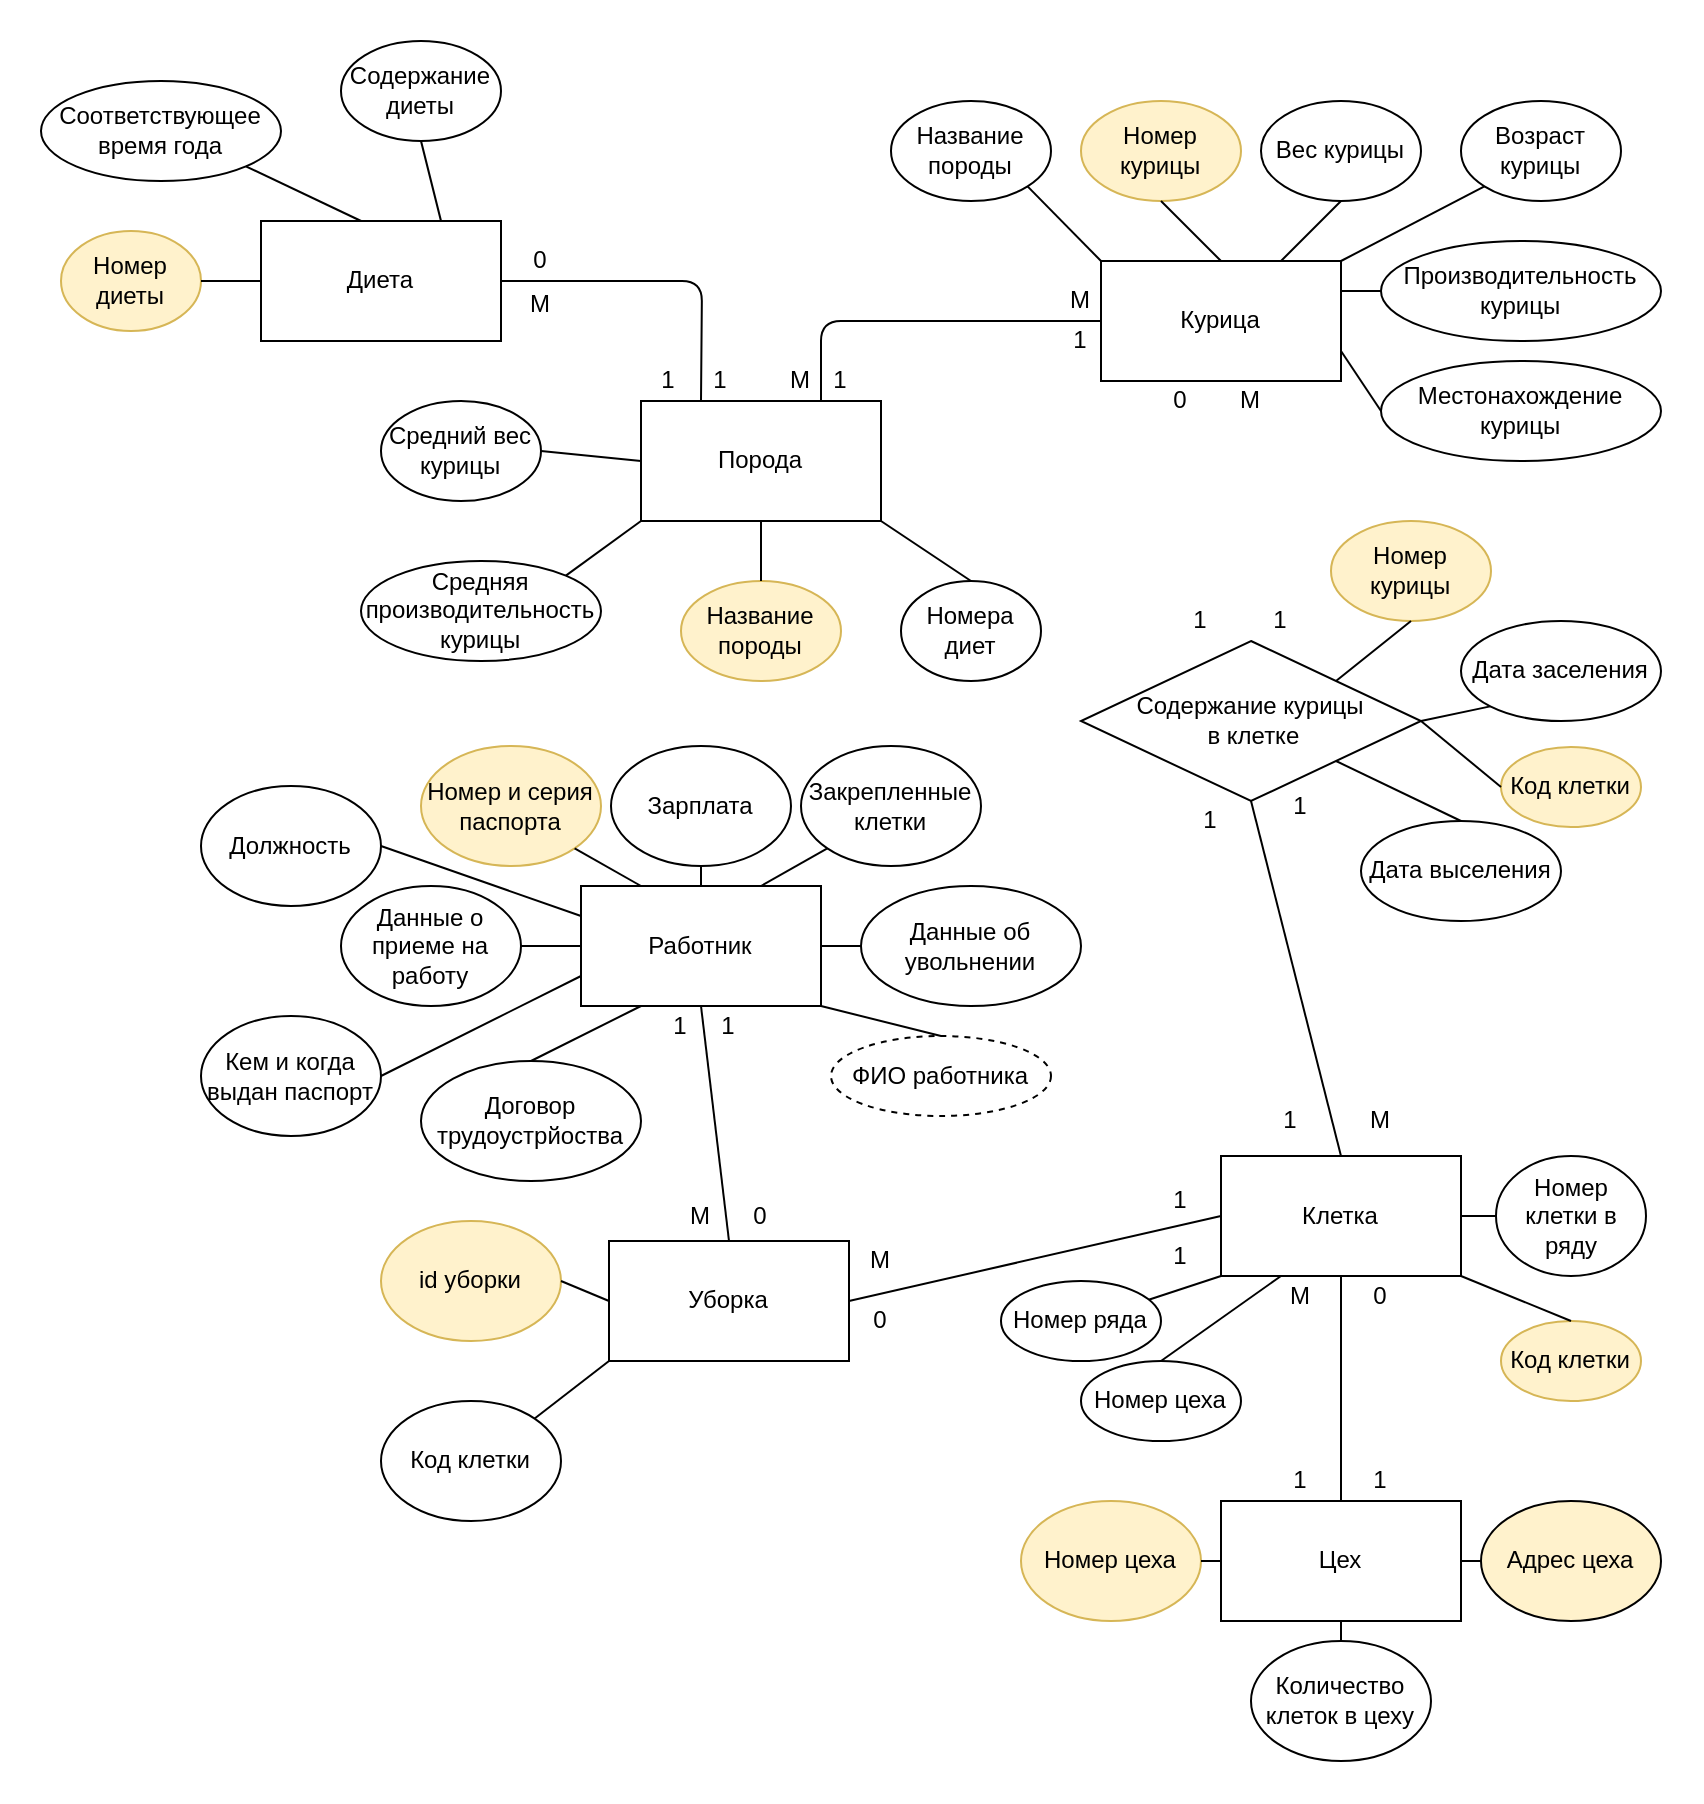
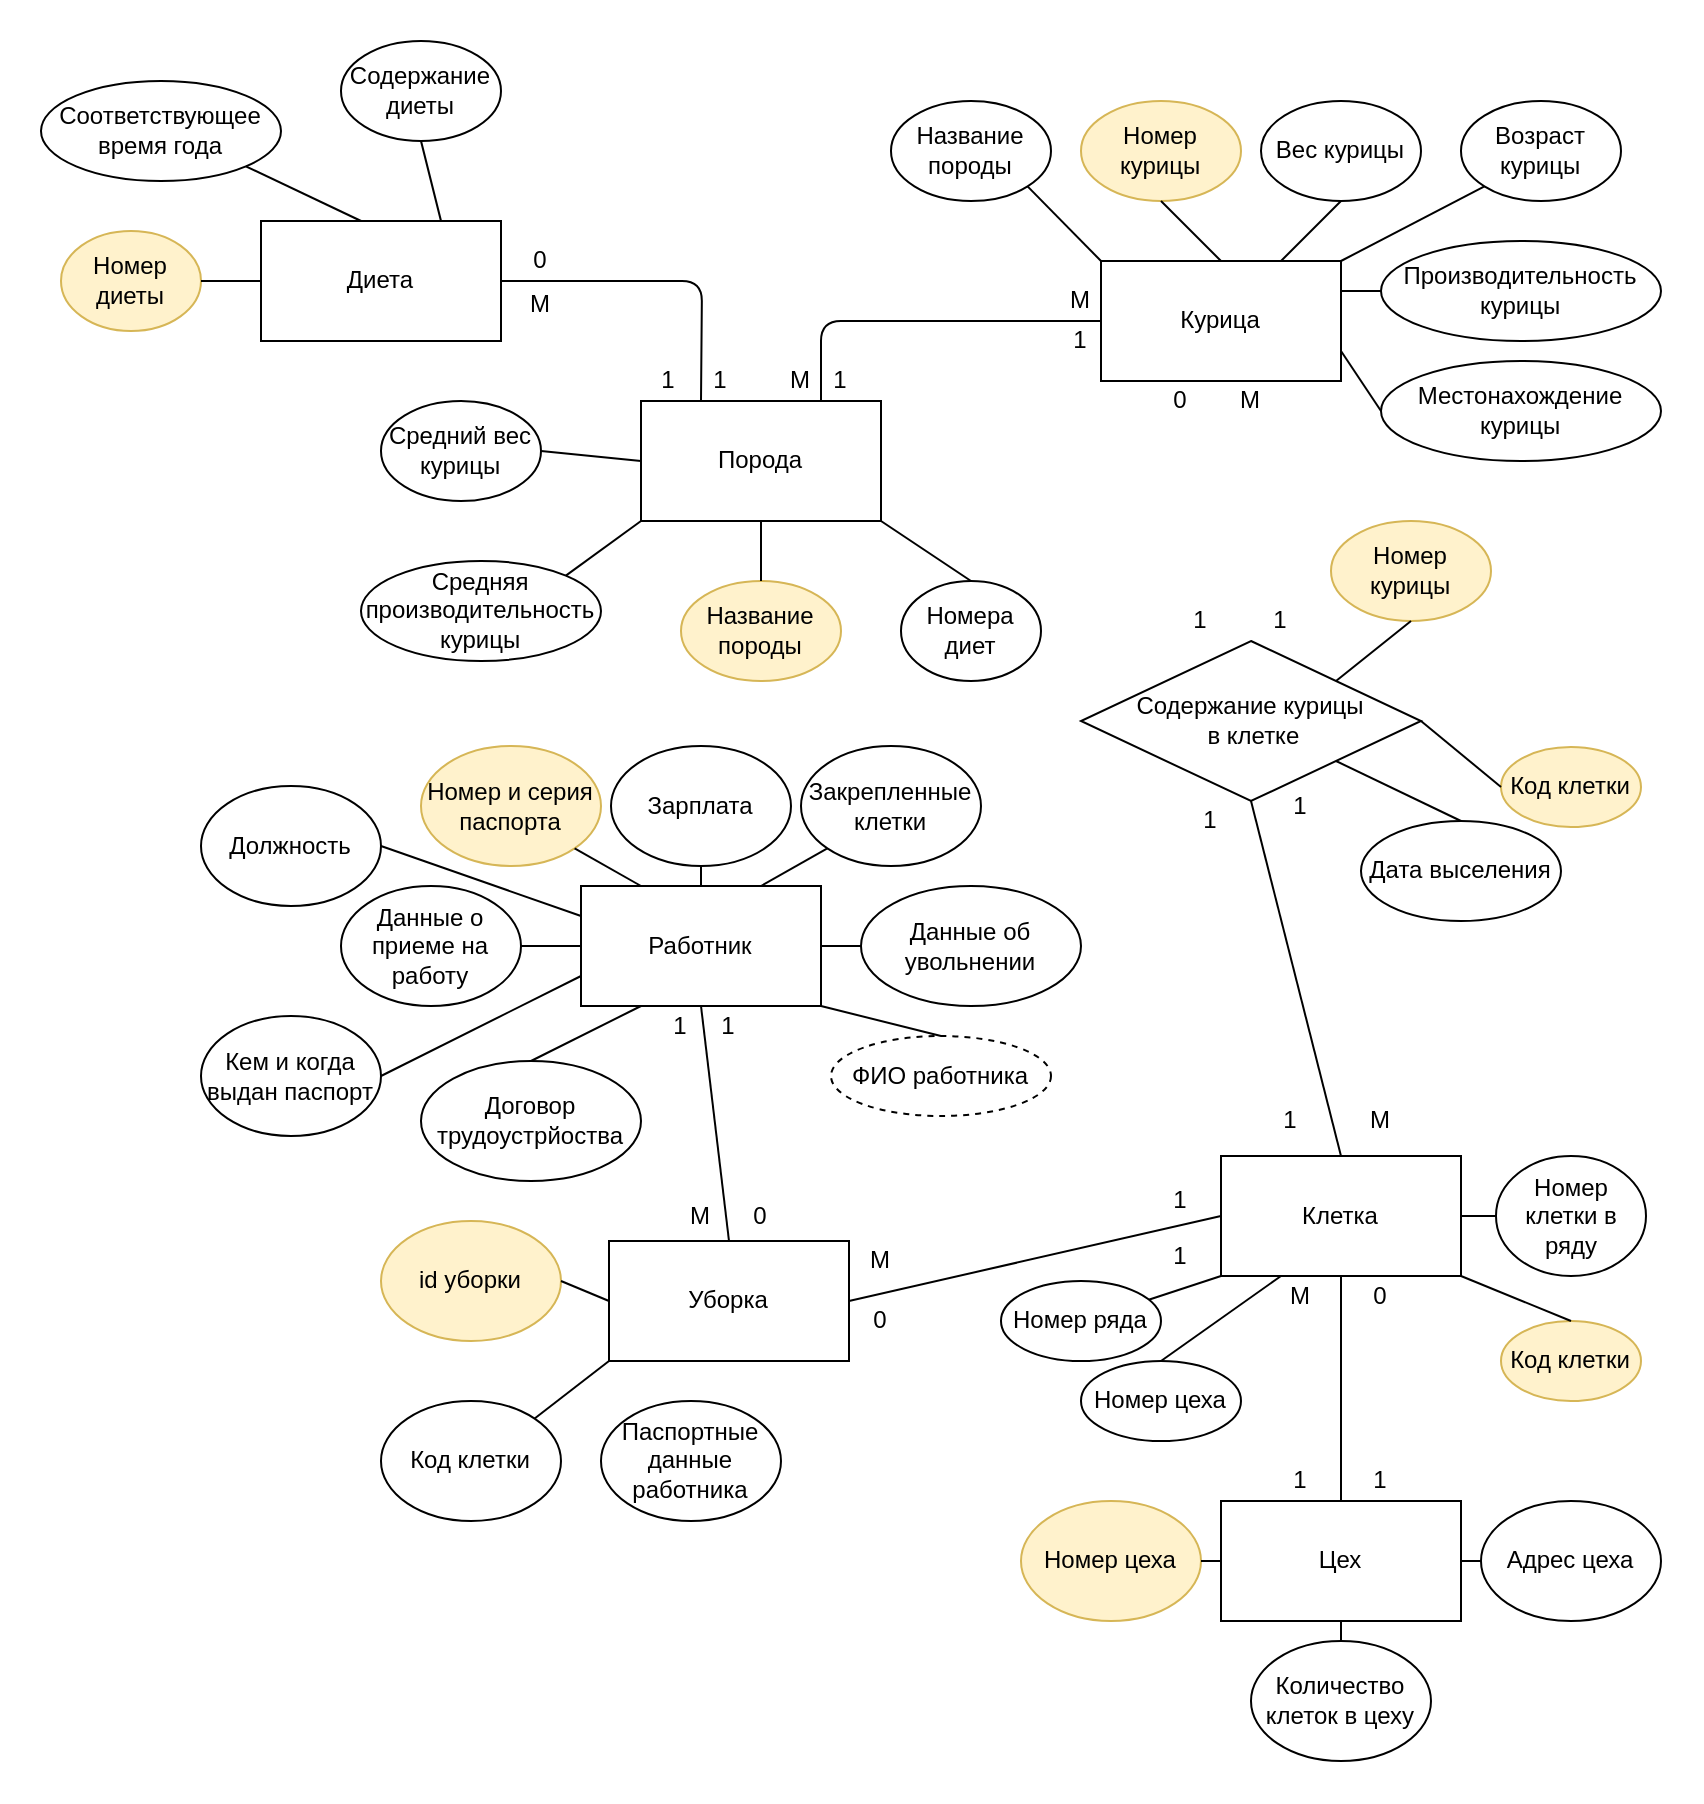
- <mxCell id="58" value="Дата заселения" style="ellipse;whiteSpace=wrap;html=1;" parent="1" vertex="1"><mxGeometry x="730" y="310" width="100" height="50" as="geometry" /></mxCell>
- <mxCell id="59" value="" style="endArrow=none;html=1;entryX=0;entryY=1;entryDx=0;entryDy=0;exitX=1;exitY=0.5;exitDx=0;exitDy=0;" parent="1" source="57" target="58" edge="1"><mxGeometry width="50" height="50" relative="1" as="geometry"><mxPoint x="510" y="410" as="sourcePoint" /><mxPoint x="560" y="360" as="targetPoint" /></mxGeometry></mxCell>
+ <mxCell id="85" value="Паспортные данные работника" style="ellipse;whiteSpace=wrap;html=1;" parent="1" vertex="1"><mxGeometry x="300" y="700" width="90" height="60" as="geometry" /></mxCell>
- <mxCell id="91" value="Адрес цеха" style="ellipse;whiteSpace=wrap;html=1;fillColor=#fff2cc;" parent="1" vertex="1"><mxGeometry x="740" y="750" width="90" height="60" as="geometry" /></mxCell>
+ <mxCell id="91" value="Адрес цеха" style="ellipse;whiteSpace=wrap;html=1;" parent="1" vertex="1"><mxGeometry x="740" y="750" width="90" height="60" as="geometry" /></mxCell>
